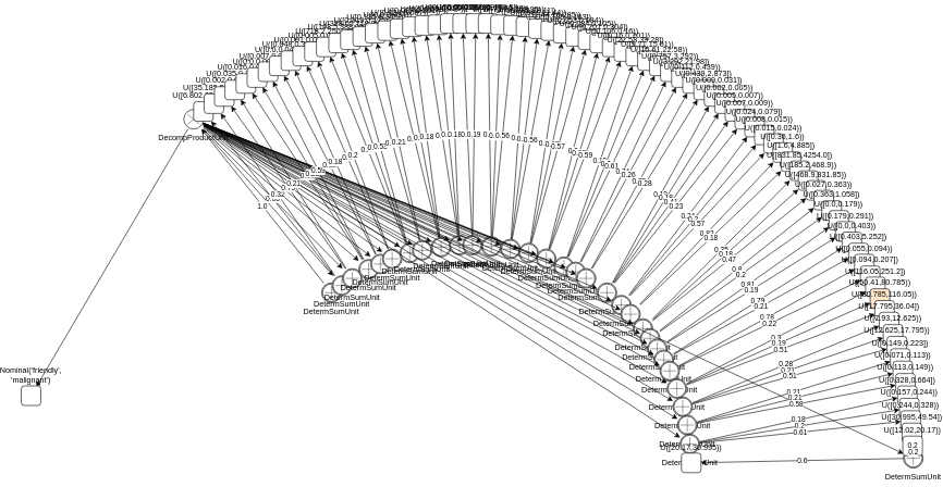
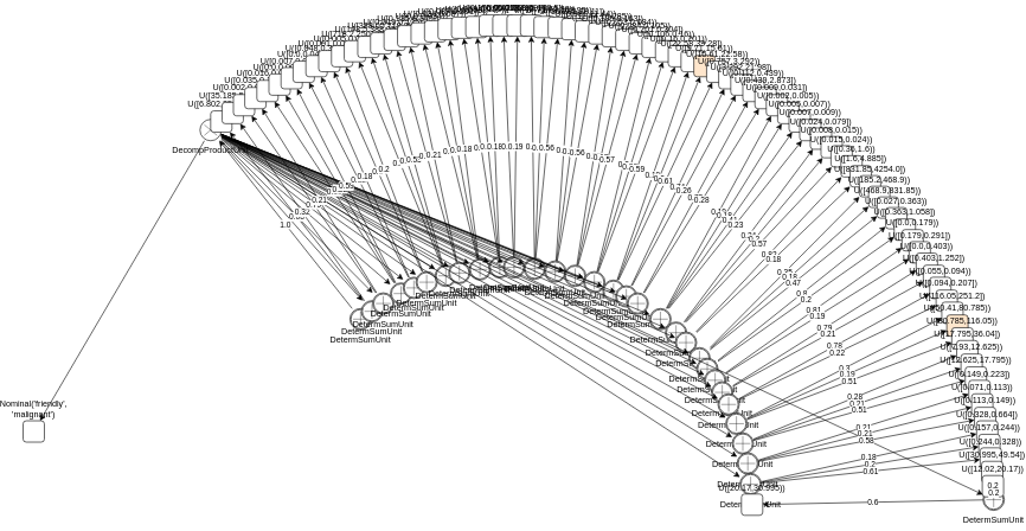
- <mxCell id="57" value="U([9.71,15.61))" style="rounded=1;whiteSpace=wrap;html=1;labelPosition=center;verticalLabelPosition=top;align=center;verticalAlign=bottom;" vertex="1" parent="1"><mxGeometry x="964" y="77" width="30" height="30" as="geometry" /></mxCell>
+ <mxCell id="57" value="U([9.71,15.61))" style="rounded=1;whiteSpace=wrap;html=1;labelPosition=center;verticalLabelPosition=top;align=center;verticalAlign=bottom;fillColor=#ffe6cc;" vertex="1" parent="1"><mxGeometry x="964" y="77" width="30" height="30" as="geometry" /></mxCell>
- <mxCell id="89" value="U([0.403,5.252])" style="rounded=1;whiteSpace=wrap;html=1;labelPosition=center;verticalLabelPosition=top;align=center;verticalAlign=bottom;" vertex="1" parent="1"><mxGeometry x="1287" y="372" width="30" height="30" as="geometry" /></mxCell>
+ <mxCell id="89" value="U([0.403,1.252])" style="rounded=1;whiteSpace=wrap;html=1;labelPosition=center;verticalLabelPosition=top;align=center;verticalAlign=bottom;" vertex="1" parent="1"><mxGeometry x="1287" y="372" width="30" height="30" as="geometry" /></mxCell>
- <mxCell id="118" value="" style="endArrow=diamond;html=1;rounded=0;" edge="1" parent="1" source="3" target="20"><mxGeometry relative="1" as="geometry" /></mxCell>
+ <mxCell id="118" value="" style="endArrow=classic;html=1;rounded=0;" edge="1" parent="1" source="3" target="20"><mxGeometry relative="1" as="geometry" /></mxCell>
